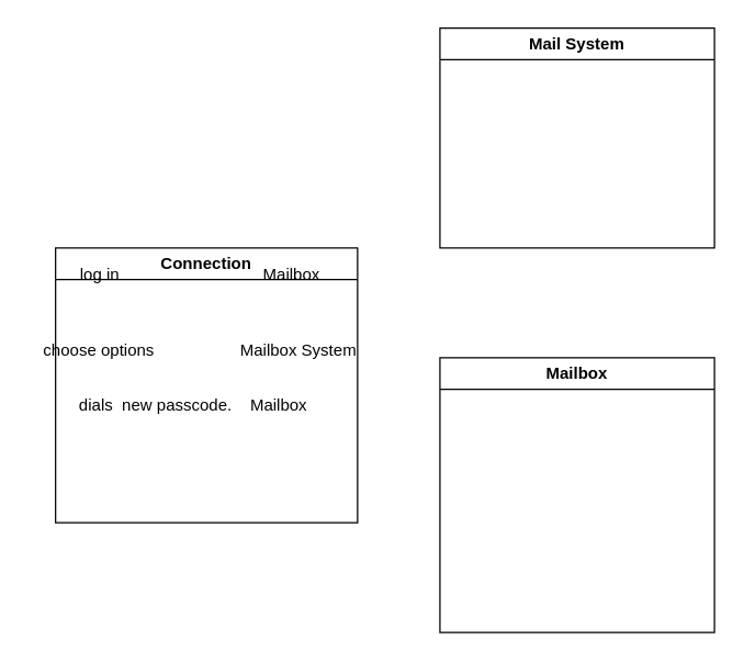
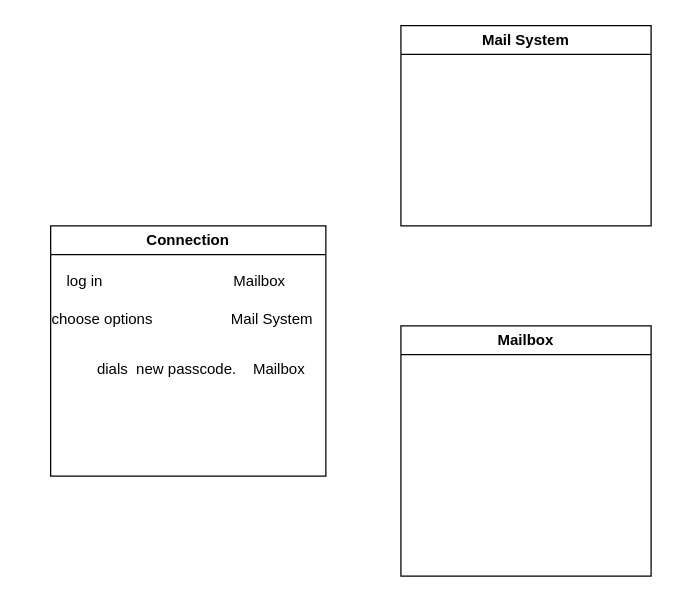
- <mxCell id="3" value="log in&amp;nbsp;&lt;span style=&quot;white-space: pre;&quot;&gt;&#09;&lt;/span&gt;&lt;span style=&quot;white-space: pre;&quot;&gt;&#09;&lt;/span&gt;&lt;span style=&quot;white-space: pre;&quot;&gt;&#09;&lt;/span&gt;&lt;span style=&quot;white-space: pre;&quot;&gt;&#09;&lt;/span&gt;Mailbox" style="text;html=1;align=center;verticalAlign=middle;resizable=0;points=[];autosize=1;strokeColor=none;fillColor=none;" vertex="1" parent="2"><mxGeometry x="5" y="5" width="200" height="30" as="geometry" /></mxCell>
+ <mxCell id="3" value="log in&amp;nbsp;&lt;span style=&quot;white-space: pre;&quot;&gt;&#09;&lt;/span&gt;&lt;span style=&quot;white-space: pre;&quot;&gt;&#09;&lt;/span&gt;&lt;span style=&quot;white-space: pre;&quot;&gt;&#09;&lt;/span&gt;&lt;span style=&quot;white-space: pre;&quot;&gt;&#09;&lt;/span&gt;Mailbox" style="text;html=1;align=center;verticalAlign=middle;resizable=0;points=[];autosize=1;strokeColor=none;fillColor=none;" vertex="1" parent="2"><mxGeometry y="30" width="200" height="30" as="geometry" /></mxCell>
- <mxCell id="4" value="&amp;nbsp; &amp;nbsp;choose options&lt;span style=&quot;white-space: pre;&quot;&gt;&#09;&lt;/span&gt;&lt;span style=&quot;white-space: pre;&quot;&gt;&#09;&lt;/span&gt;&amp;nbsp; &amp;nbsp; &amp;nbsp; Mailbox System" style="text;html=1;align=center;verticalAlign=middle;resizable=0;points=[];autosize=1;strokeColor=none;fillColor=none;" vertex="1" parent="2"><mxGeometry x="-20" y="60" width="240" height="30" as="geometry" /></mxCell>
+ <mxCell id="4" value="&amp;nbsp; &amp;nbsp;choose options&lt;span style=&quot;white-space: pre;&quot;&gt;&#09;&lt;/span&gt;&lt;span style=&quot;white-space: pre;&quot;&gt;&#09;&lt;/span&gt;&amp;nbsp; &amp;nbsp; &amp;nbsp; Mail System" style="text;html=1;align=center;verticalAlign=middle;resizable=0;points=[];autosize=1;strokeColor=none;fillColor=none;" vertex="1" parent="2"><mxGeometry x="-20" y="60" width="240" height="30" as="geometry" /></mxCell>
- <mxCell id="5" value="dials&amp;nbsp; new passcode.&amp;nbsp; &amp;nbsp; Mailbox" style="text;html=1;align=center;verticalAlign=middle;resizable=0;points=[];autosize=1;strokeColor=none;fillColor=none;" vertex="1" parent="2"><mxGeometry x="5" y="100" width="190" height="30" as="geometry" /></mxCell>
+ <mxCell id="5" value="dials&amp;nbsp; new passcode.&amp;nbsp; &amp;nbsp; Mailbox" style="text;html=1;align=center;verticalAlign=middle;resizable=0;points=[];autosize=1;strokeColor=none;fillColor=none;" vertex="1" parent="2"><mxGeometry x="25" y="100" width="190" height="30" as="geometry" /></mxCell>
